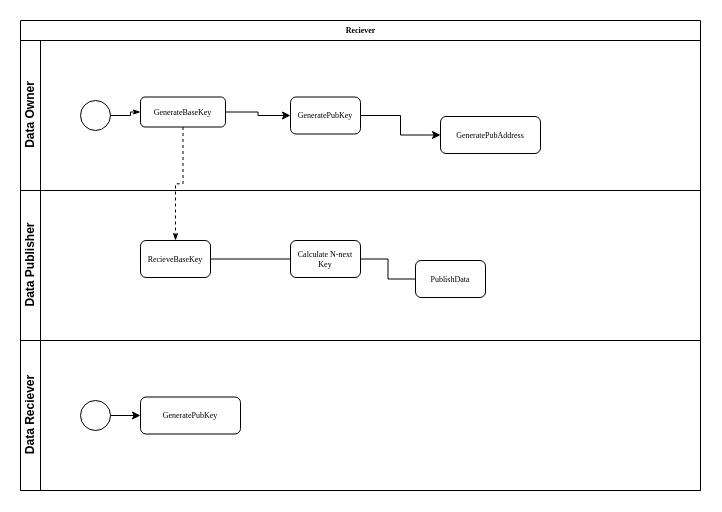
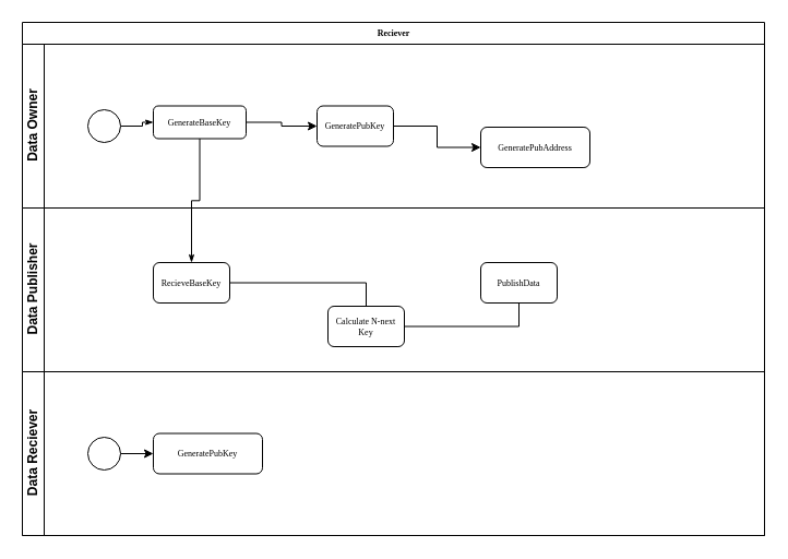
- <mxCell id="21" style="edgeStyle=orthogonalEdgeStyle;rounded=0;html=1;labelBackgroundColor=none;startArrow=none;startFill=0;startSize=5;endArrow=classicThin;endFill=1;endSize=5;jettySize=auto;orthogonalLoop=1;strokeColor=#000000;strokeWidth=1;fontFamily=Verdana;fontSize=8;fontColor=#000000;dashed=1;" parent="2" source="7" target="13" edge="1"><mxGeometry relative="1" as="geometry" /></mxCell>
+ <mxCell id="21" style="edgeStyle=orthogonalEdgeStyle;rounded=0;html=1;labelBackgroundColor=none;startArrow=none;startFill=0;startSize=5;endArrow=classicThin;endFill=1;endSize=5;jettySize=auto;orthogonalLoop=1;strokeColor=#000000;strokeWidth=1;fontFamily=Verdana;fontSize=8;fontColor=#000000;" parent="2" source="7" target="13" edge="1"><mxGeometry relative="1" as="geometry" /></mxCell>
- <mxCell id="15" value="Calculate N-next Key" style="rounded=1;whiteSpace=wrap;html=1;shadow=0;labelBackgroundColor=none;strokeColor=#000000;strokeWidth=1;fillColor=#ffffff;fontFamily=Verdana;fontSize=8;fontColor=#000000;align=center;" vertex="1" parent="11"><mxGeometry x="270" y="50.0" width="70" height="37" as="geometry" /></mxCell>
+ <mxCell id="15" value="Calculate N-next Key" style="rounded=1;whiteSpace=wrap;html=1;shadow=0;labelBackgroundColor=none;strokeColor=#000000;strokeWidth=1;fillColor=#ffffff;fontFamily=Verdana;fontSize=8;fontColor=#000000;align=center;" vertex="1" parent="11"><mxGeometry x="280" y="90" width="70" height="37" as="geometry" /></mxCell>
- <mxCell id="16" value="PublishData" style="rounded=1;whiteSpace=wrap;html=1;shadow=0;labelBackgroundColor=none;strokeColor=#000000;strokeWidth=1;fillColor=#ffffff;fontFamily=Verdana;fontSize=8;fontColor=#000000;align=center;" vertex="1" parent="11"><mxGeometry x="395" y="70" width="70" height="37" as="geometry" /></mxCell>
+ <mxCell id="16" value="PublishData" style="rounded=1;whiteSpace=wrap;html=1;shadow=0;labelBackgroundColor=none;strokeColor=#000000;strokeWidth=1;fillColor=#ffffff;fontFamily=Verdana;fontSize=8;fontColor=#000000;align=center;" vertex="1" parent="11"><mxGeometry x="420" y="50.0" width="70" height="37" as="geometry" /></mxCell>
